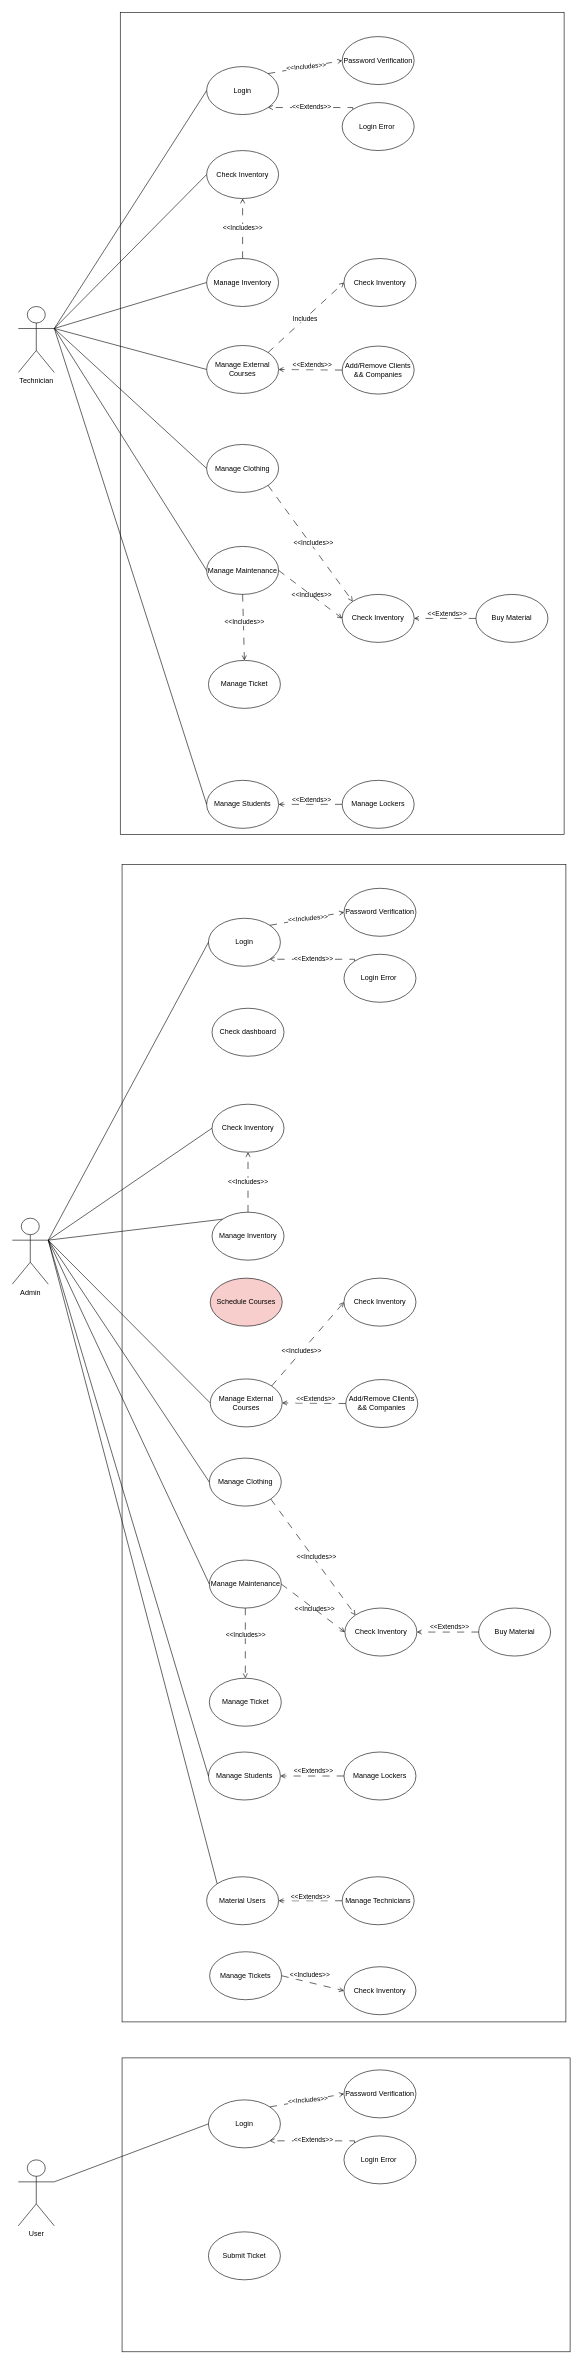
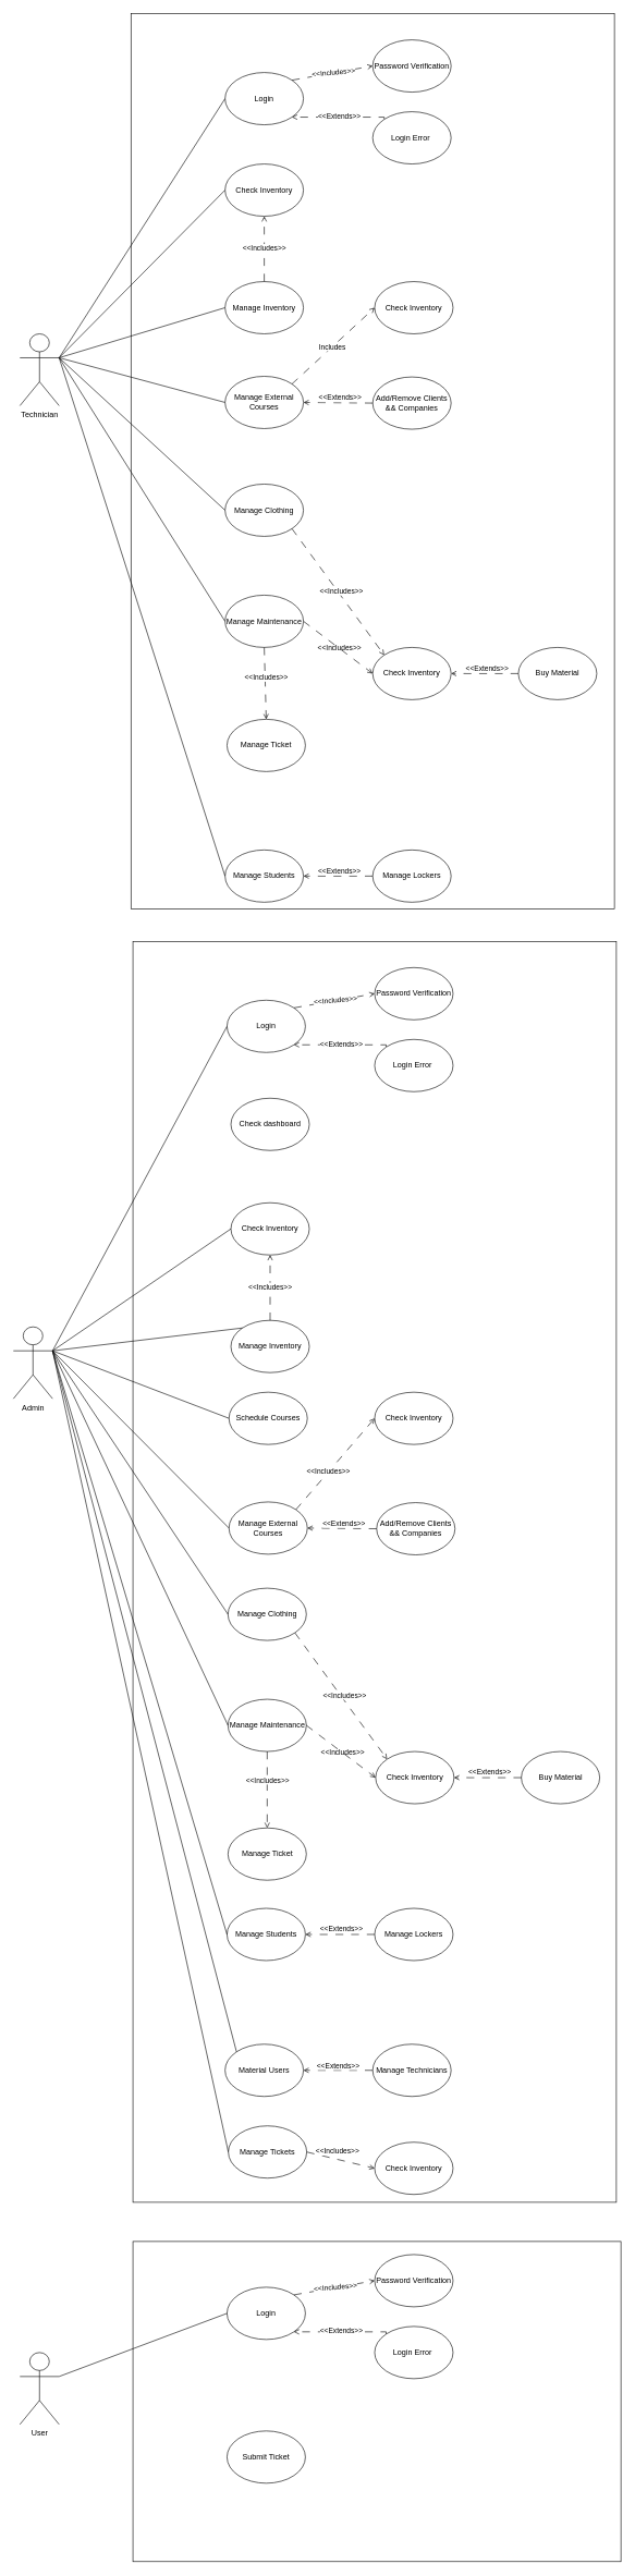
+ <mxCell id="79" value="" style="endArrow=none;html=1;rounded=0;exitX=1;exitY=0.333;exitDx=0;exitDy=0;exitPerimeter=0;entryX=0;entryY=0.5;entryDx=0;entryDy=0;" parent="1" source="40" target="78" edge="1"><mxGeometry width="50" height="50" relative="1" as="geometry"><mxPoint x="360" y="2170" as="sourcePoint" /><mxPoint x="410" y="2120" as="targetPoint" /></mxGeometry></mxCell>
- <mxCell id="78" value="Schedule Courses" style="ellipse;whiteSpace=wrap;html=1;fillColor=#f8cecc;" parent="1" vertex="1"><mxGeometry x="350" y="2130" width="120" height="80" as="geometry" /></mxCell>
+ <mxCell id="78" value="Schedule Courses" style="ellipse;whiteSpace=wrap;html=1;" parent="1" vertex="1"><mxGeometry x="350" y="2130" width="120" height="80" as="geometry" /></mxCell>
+ <mxCell id="84" value="" style="endArrow=none;html=1;rounded=0;exitX=0;exitY=0.5;exitDx=0;exitDy=0;entryX=1;entryY=0.333;entryDx=0;entryDy=0;entryPerimeter=0;" parent="1" source="83" target="40" edge="1"><mxGeometry width="50" height="50" relative="1" as="geometry"><mxPoint x="440" y="3180" as="sourcePoint" /><mxPoint x="490" y="3130" as="targetPoint" /></mxGeometry></mxCell>
